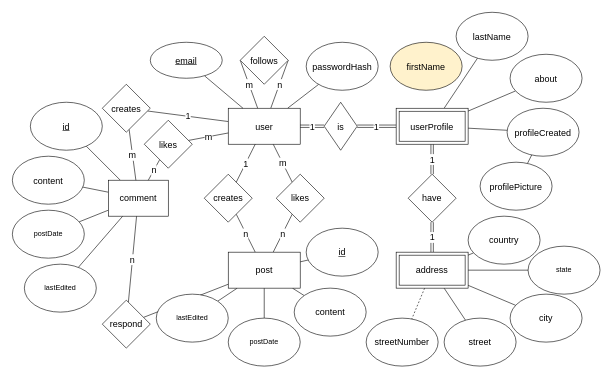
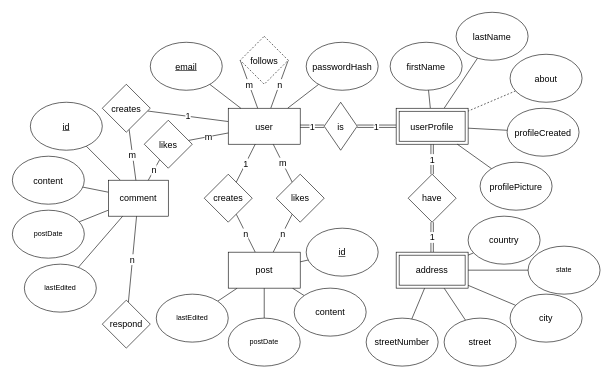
- <mxCell id="49" value="&lt;u&gt;email&lt;/u&gt;" style="ellipse;whiteSpace=wrap;html=1;fontSize=15;" vertex="1" parent="1"><mxGeometry x="250" y="70" width="120" height="60" as="geometry" /></mxCell>
+ <mxCell id="49" value="&lt;u&gt;email&lt;/u&gt;" style="ellipse;whiteSpace=wrap;html=1;fontSize=15;" vertex="1" parent="1"><mxGeometry x="250" y="70" width="120" height="80" as="geometry" /></mxCell>
- <mxCell id="18" value="follows" style="rhombus;whiteSpace=wrap;html=1;rounded=0;fontSize=15;" vertex="1" parent="1"><mxGeometry x="400" y="60" width="80" height="80" as="geometry" /></mxCell>
+ <mxCell id="18" value="follows" style="rhombus;whiteSpace=wrap;html=1;rounded=0;fontSize=15;dashed=1;" vertex="1" parent="1"><mxGeometry x="400" y="60" width="80" height="80" as="geometry" /></mxCell>
- <mxCell id="51" value="firstName" style="ellipse;whiteSpace=wrap;html=1;fontSize=15;fillColor=#fff2cc;" vertex="1" parent="1"><mxGeometry x="650" y="70" width="120" height="80" as="geometry" /></mxCell>
+ <mxCell id="51" value="firstName" style="ellipse;whiteSpace=wrap;html=1;fontSize=15;" vertex="1" parent="1"><mxGeometry x="650" y="70" width="120" height="80" as="geometry" /></mxCell>
+ <mxCell id="21" value="" style="edgeStyle=none;orthogonalLoop=1;jettySize=auto;html=1;endArrow=none;fontSize=15;" edge="1" parent="1" source="24" target="51"><mxGeometry relative="1" as="geometry" /></mxCell>
- <mxCell id="56" style="edgeStyle=none;orthogonalLoop=1;jettySize=auto;html=1;endArrow=none;fontSize=15;" edge="1" parent="1" source="57" target="24"><mxGeometry relative="1" as="geometry" /></mxCell>
+ <mxCell id="56" style="edgeStyle=none;orthogonalLoop=1;jettySize=auto;html=1;endArrow=none;fontSize=15;dashed=1;" edge="1" parent="1" source="57" target="24"><mxGeometry relative="1" as="geometry" /></mxCell>
- <mxCell id="54" style="edgeStyle=none;orthogonalLoop=1;jettySize=auto;html=1;endArrow=none;fontSize=15;" edge="1" parent="1" source="55" target="53"><mxGeometry relative="1" as="geometry" /></mxCell>
+ <mxCell id="54" style="edgeStyle=none;orthogonalLoop=1;jettySize=auto;html=1;endArrow=none;fontSize=15;" edge="1" parent="1" source="55" target="24"><mxGeometry relative="1" as="geometry" /></mxCell>
- <mxCell id="36" value="1" style="edgeStyle=none;orthogonalLoop=1;jettySize=auto;html=1;endArrow=none;fontSize=15;" edge="1" parent="1" source="37" target="13"><mxGeometry relative="1" as="geometry" /></mxCell>
- <mxCell id="46" value="" style="edgeStyle=none;orthogonalLoop=1;jettySize=auto;html=1;endArrow=none;fontSize=15;dashed=1;" edge="1" parent="1" source="47" target="62"><mxGeometry relative="1" as="geometry" /></mxCell>
+ <mxCell id="46" value="" style="edgeStyle=none;orthogonalLoop=1;jettySize=auto;html=1;endArrow=none;fontSize=15;" edge="1" parent="1" source="47" target="62"><mxGeometry relative="1" as="geometry" /></mxCell>
